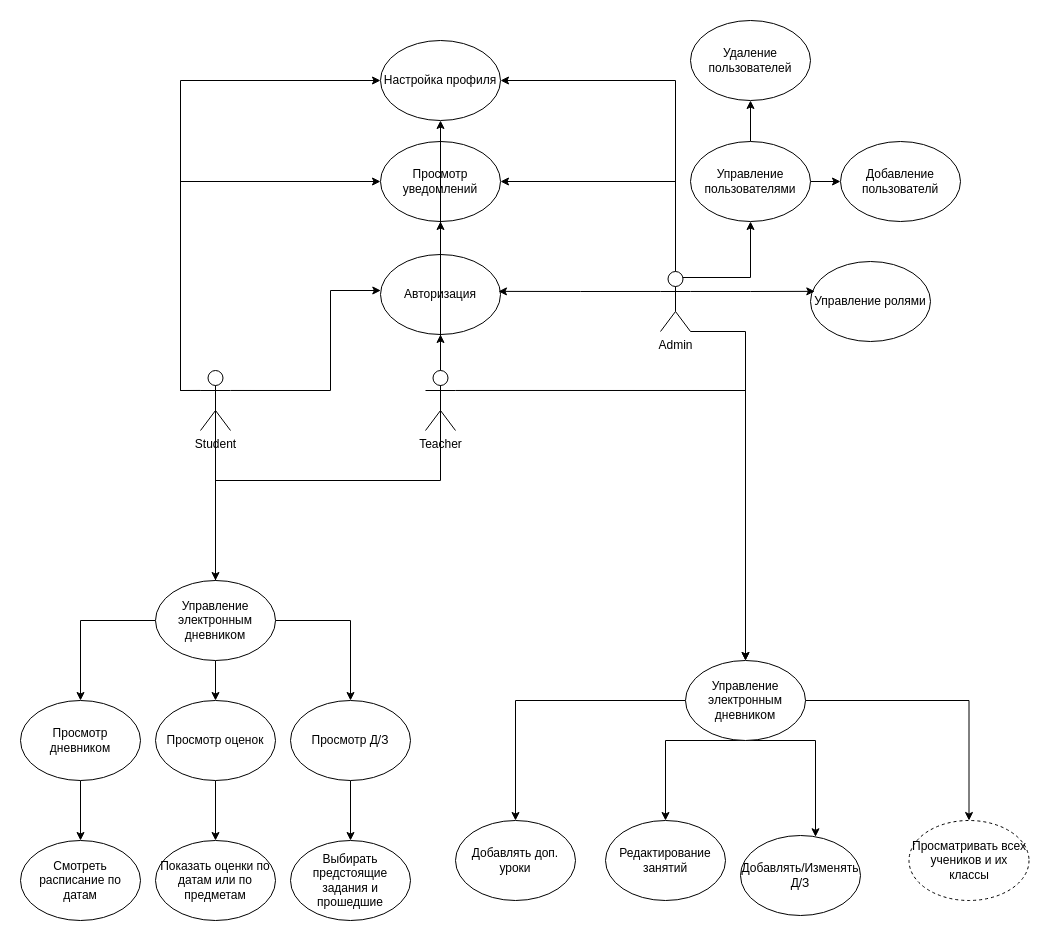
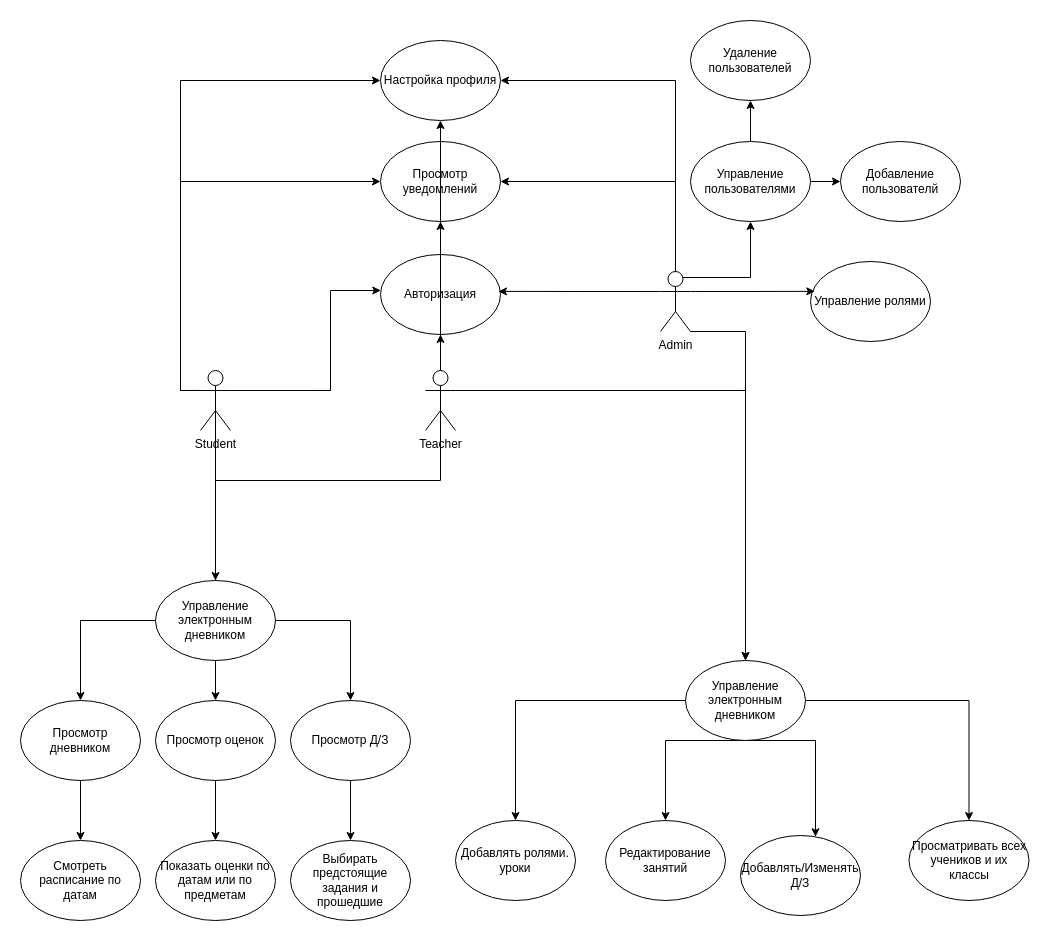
- <mxCell id="28" value="Добавлять доп. уроки" style="ellipse;whiteSpace=wrap;html=1;" parent="1" vertex="1"><mxGeometry x="455" y="820" width="120" height="80" as="geometry" /></mxCell>
+ <mxCell id="28" value="Добавлять ролями. уроки" style="ellipse;whiteSpace=wrap;html=1;" parent="1" vertex="1"><mxGeometry x="455" y="820" width="120" height="80" as="geometry" /></mxCell>
- <mxCell id="30" value="Просматривать всех учеников и их классы" style="ellipse;whiteSpace=wrap;html=1;dashed=1;" parent="1" vertex="1"><mxGeometry x="908.5" y="820" width="120" height="80" as="geometry" /></mxCell>
+ <mxCell id="30" value="Просматривать всех учеников и их классы" style="ellipse;whiteSpace=wrap;html=1;" parent="1" vertex="1"><mxGeometry x="908.5" y="820" width="120" height="80" as="geometry" /></mxCell>
